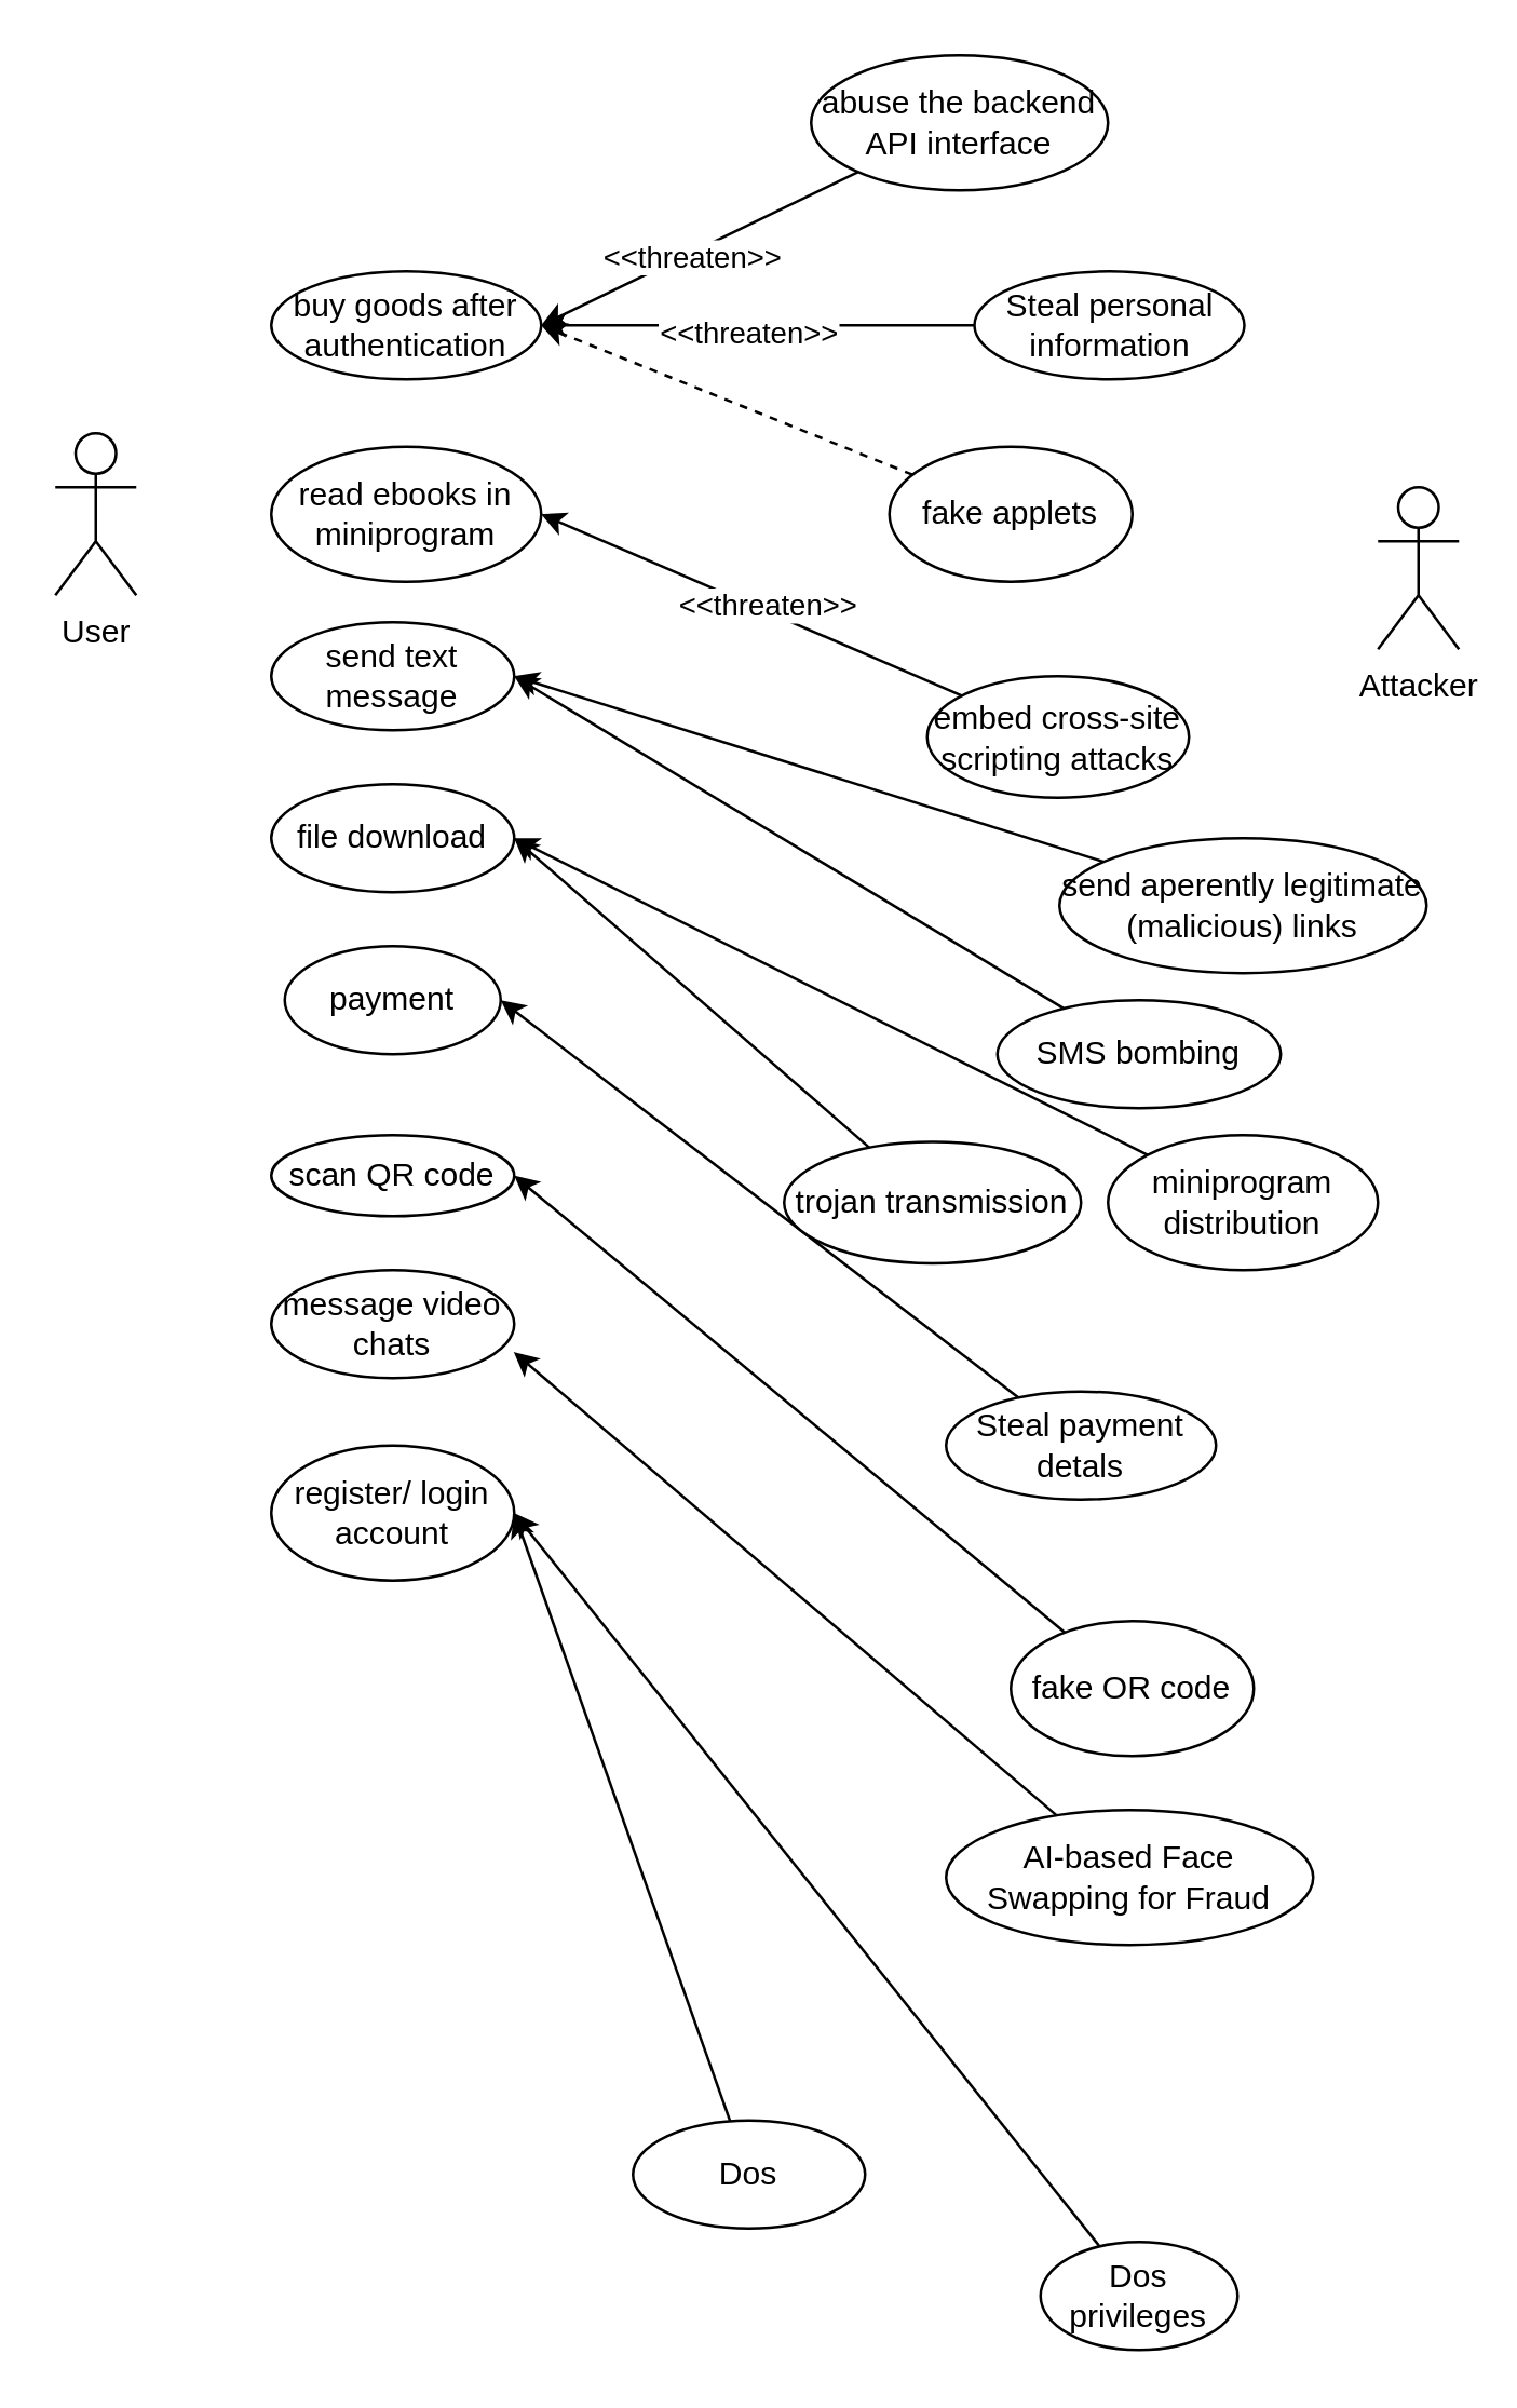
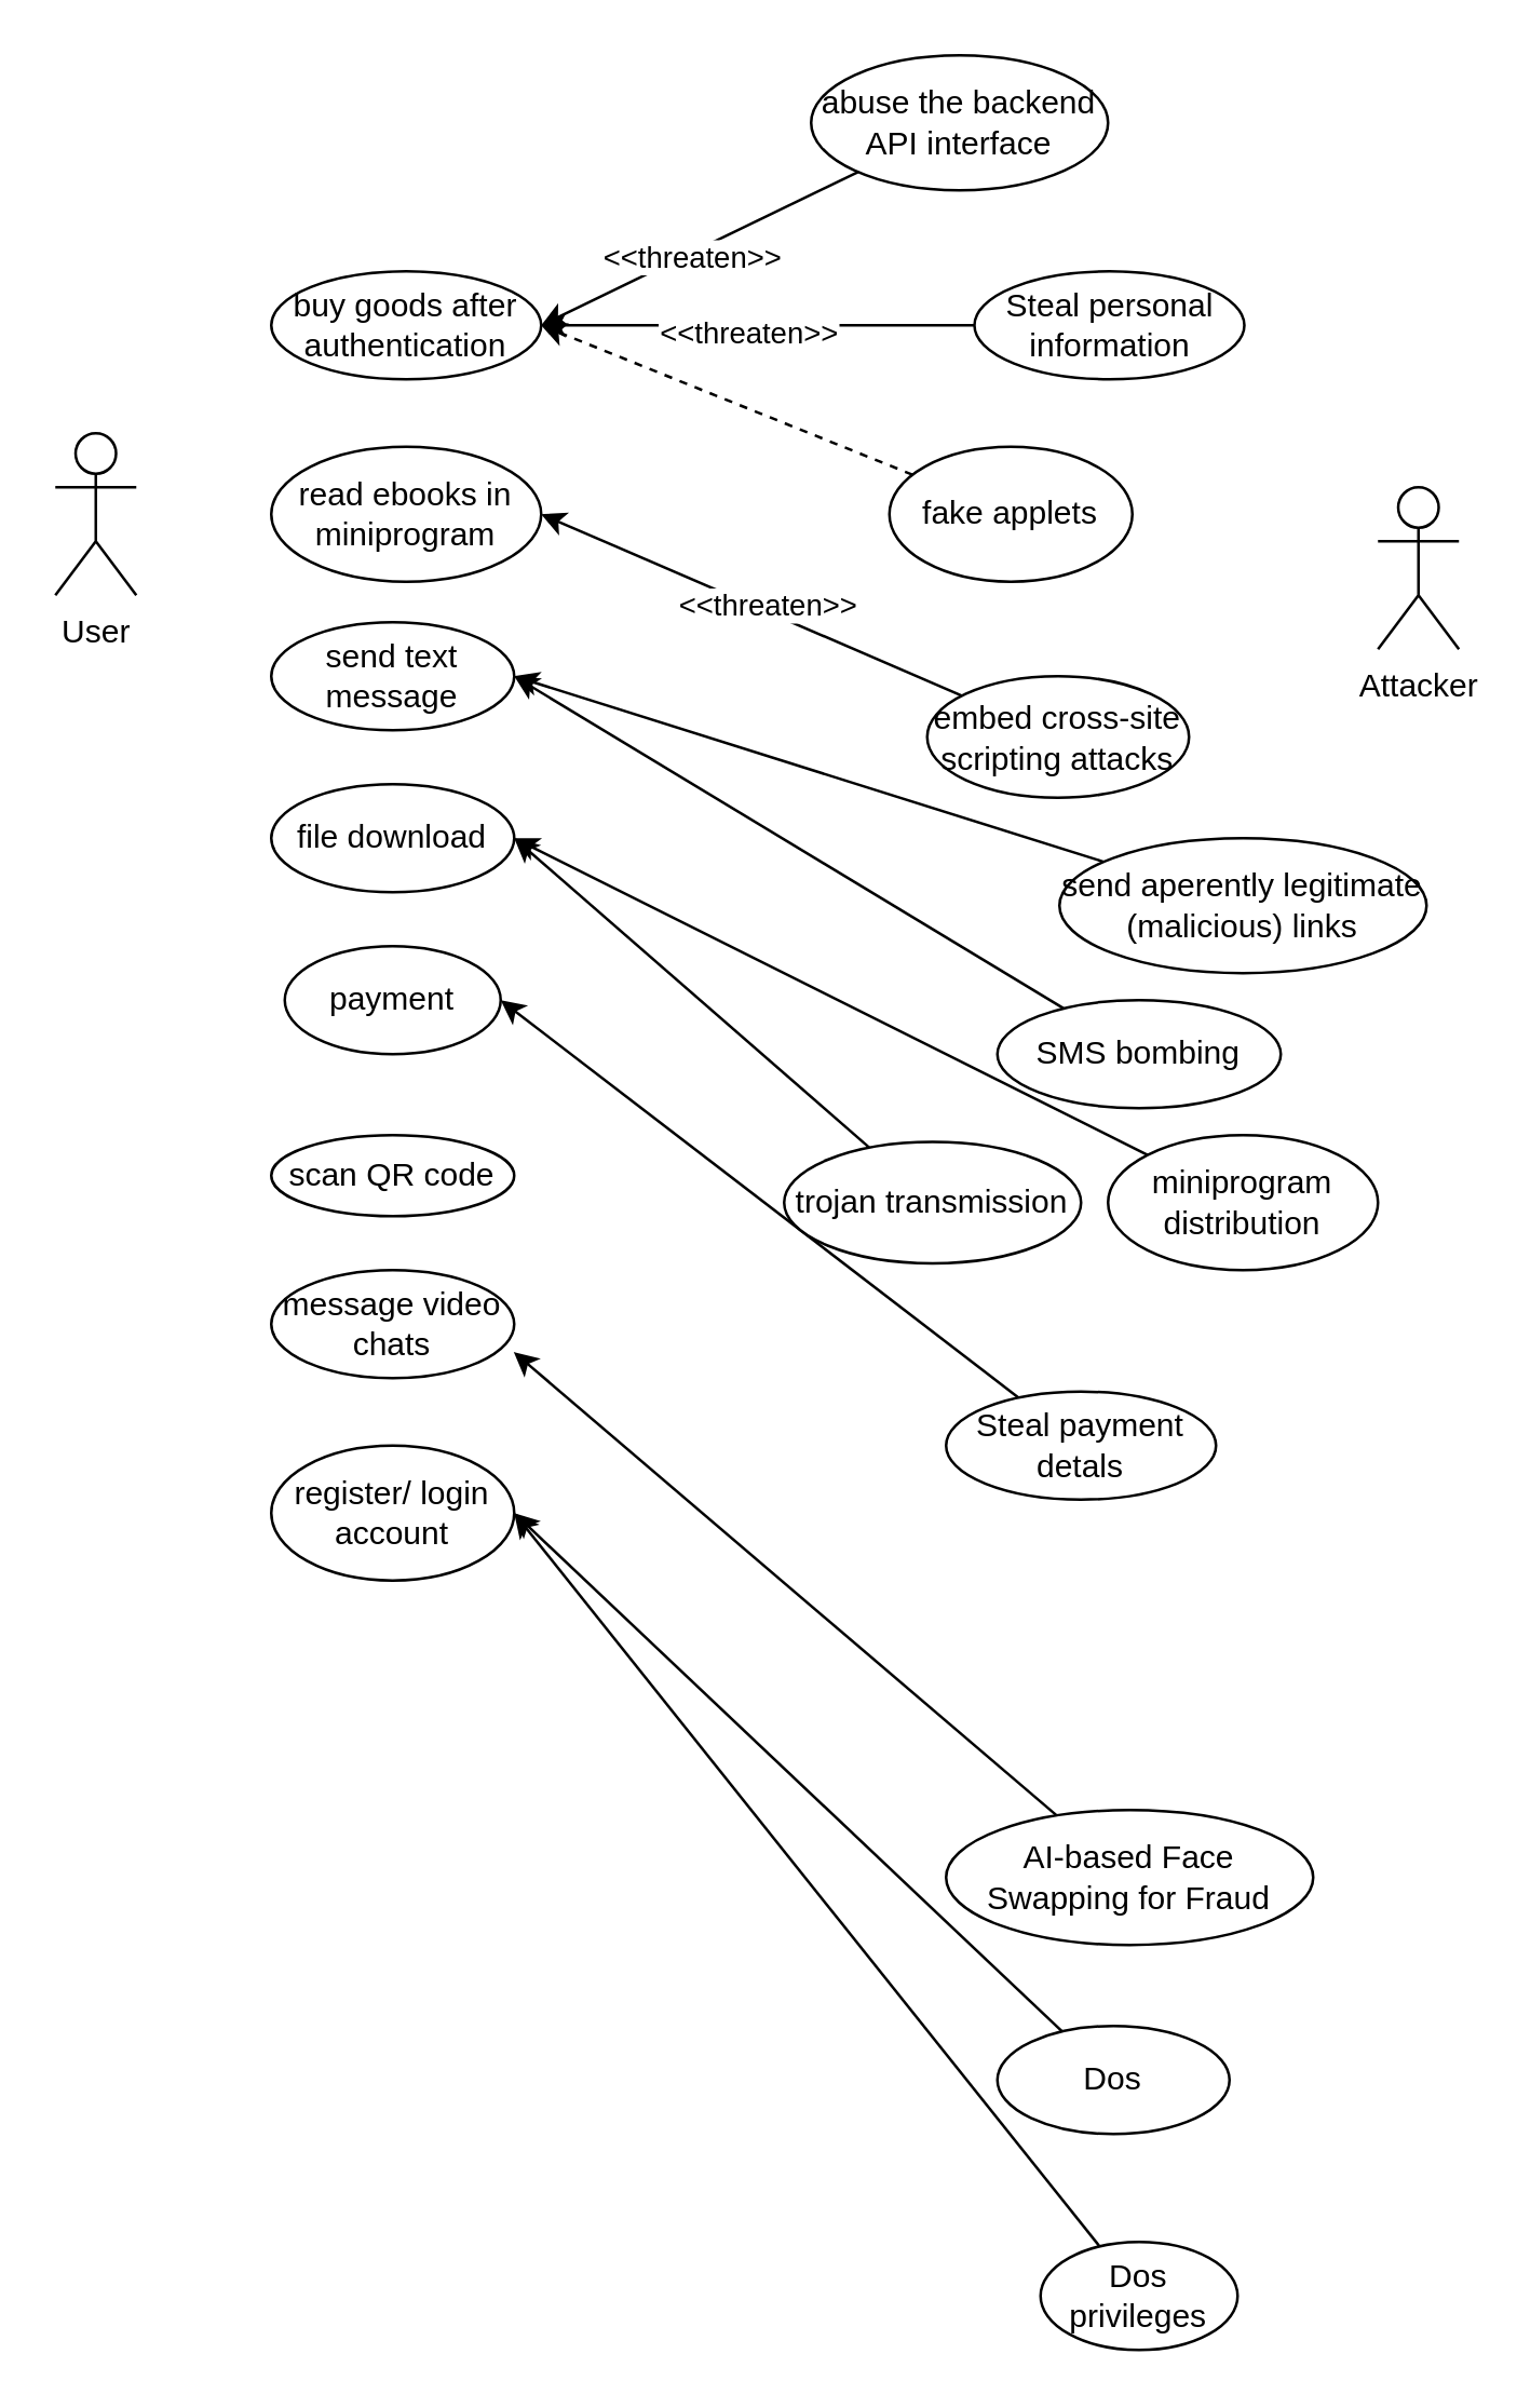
- <mxCell id="33" style="rounded=0;orthogonalLoop=1;jettySize=auto;html=1;entryX=1;entryY=0.5;entryDx=0;entryDy=0;" edge="1" parent="1" source="34" target="8"><mxGeometry relative="1" as="geometry" /></mxCell>
- <mxCell id="34" value="fake OR code" style="ellipse;whiteSpace=wrap;html=1;" vertex="1" parent="1"><mxGeometry x="374" y="600" width="90" height="50" as="geometry" /></mxCell>
- <mxCell id="38" value="Dos" style="ellipse;whiteSpace=wrap;html=1;" vertex="1" parent="1"><mxGeometry x="234" y="785" width="86" height="40" as="geometry" /></mxCell>
+ <mxCell id="38" value="Dos" style="ellipse;whiteSpace=wrap;html=1;" vertex="1" parent="1"><mxGeometry x="369" y="750" width="86" height="40" as="geometry" /></mxCell>
